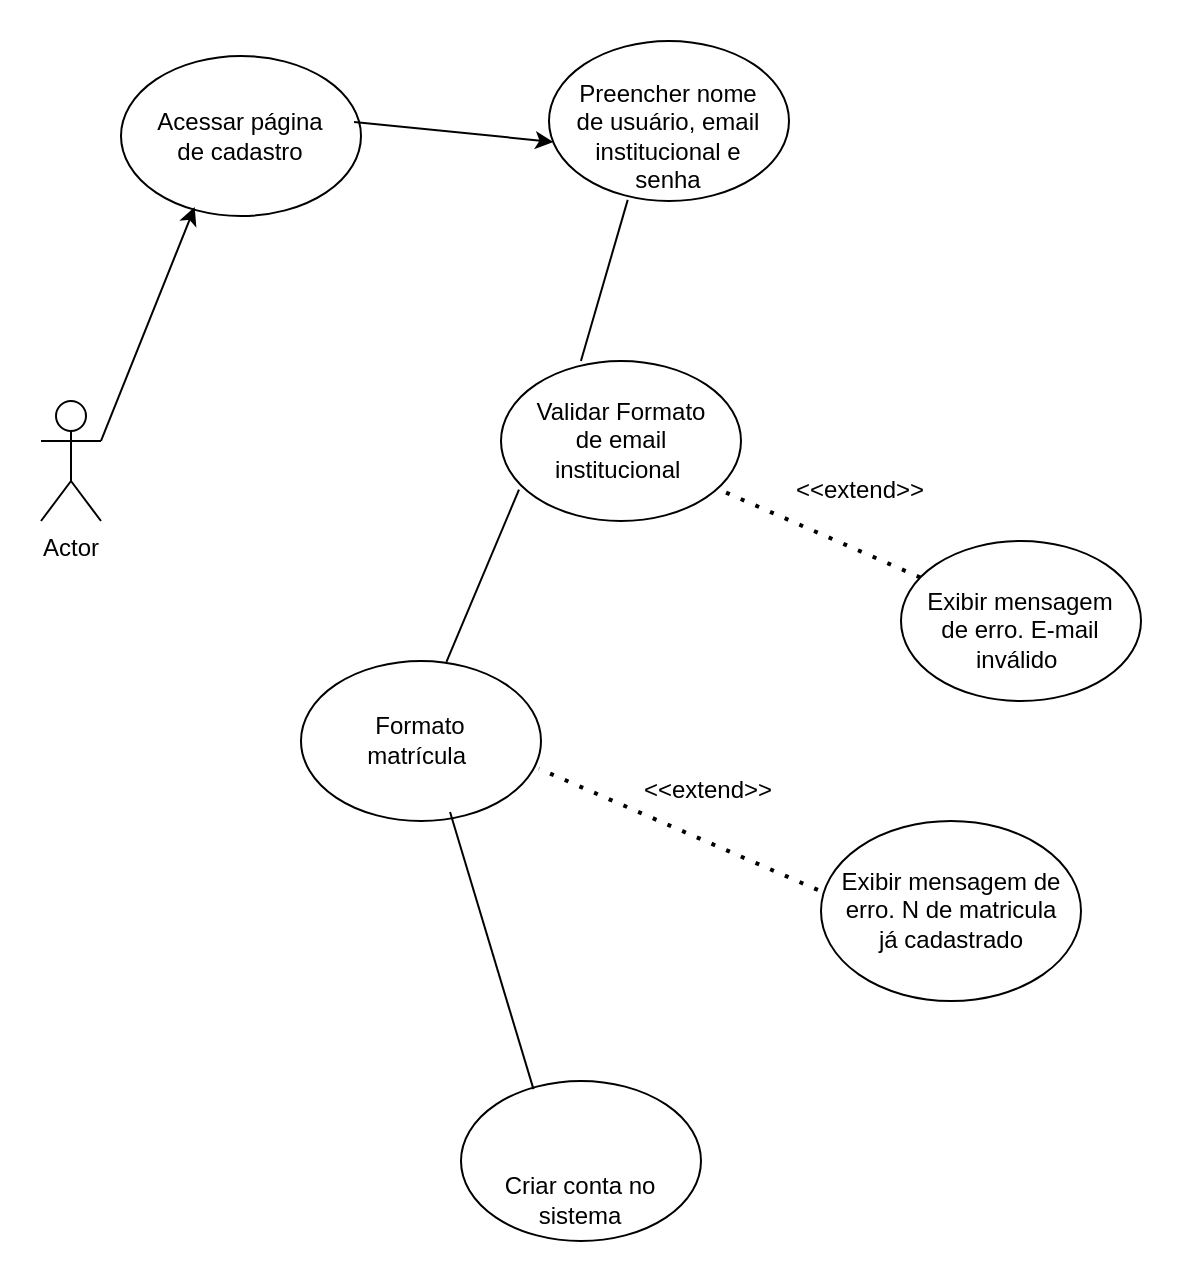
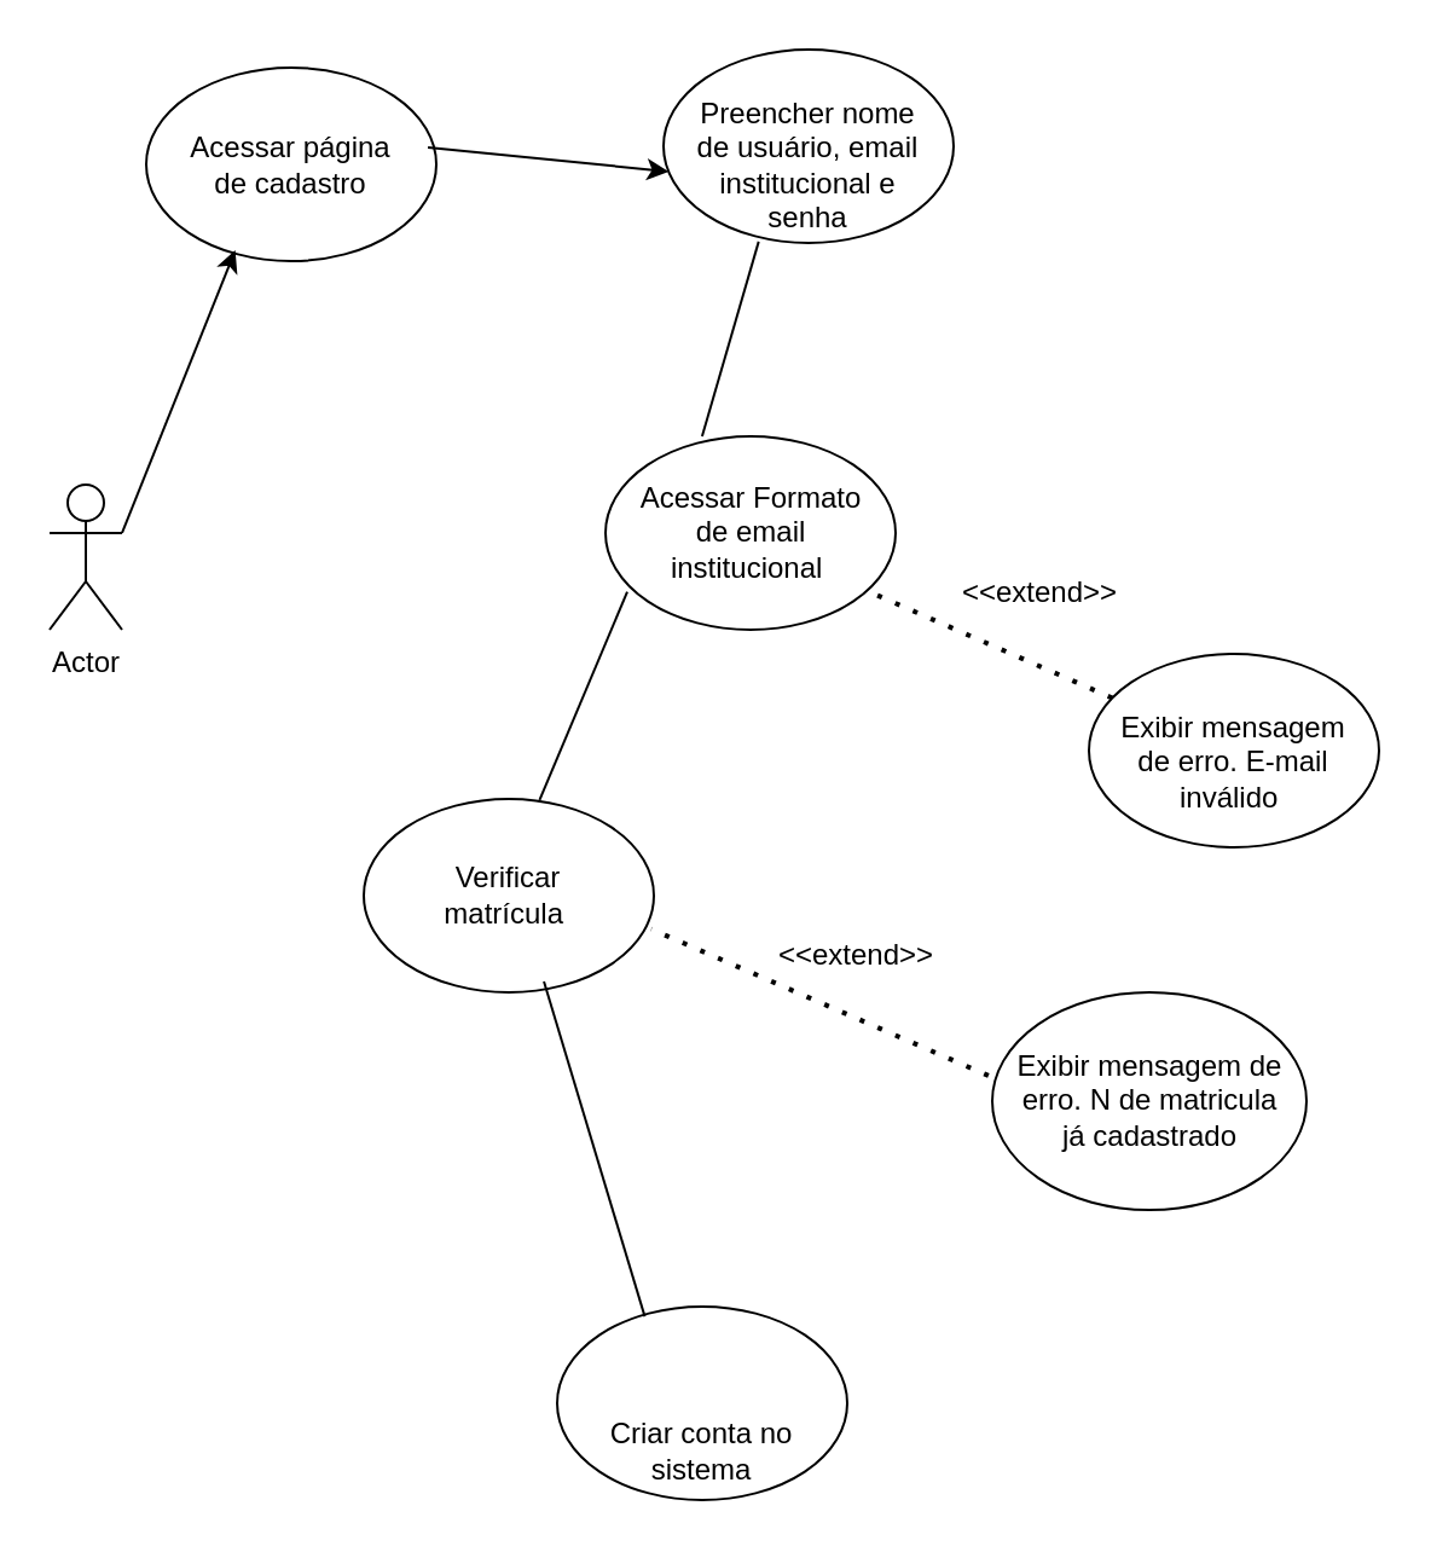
- <mxCell id="7" value="Validar Formato de email institucional&amp;nbsp;" style="text;strokeColor=none;align=center;fillColor=none;html=1;verticalAlign=middle;whiteSpace=wrap;rounded=0;" vertex="1" parent="1"><mxGeometry x="259.5" y="207.5" width="101" height="25" as="geometry" /></mxCell>
+ <mxCell id="7" value="Acessar Formato de email institucional&amp;nbsp;" style="text;strokeColor=none;align=center;fillColor=none;html=1;verticalAlign=middle;whiteSpace=wrap;rounded=0;" vertex="1" parent="1"><mxGeometry x="259.5" y="207.5" width="101" height="25" as="geometry" /></mxCell>
- <mxCell id="8" value="Formato matrícula&amp;nbsp;" style="text;strokeColor=none;align=center;fillColor=none;html=1;verticalAlign=middle;whiteSpace=wrap;rounded=0;" vertex="1" parent="1"><mxGeometry x="180" y="355" width="60" height="30" as="geometry" /></mxCell>
+ <mxCell id="8" value="Verificar matrícula&amp;nbsp;" style="text;strokeColor=none;align=center;fillColor=none;html=1;verticalAlign=middle;whiteSpace=wrap;rounded=0;" vertex="1" parent="1"><mxGeometry x="180" y="355" width="60" height="30" as="geometry" /></mxCell>
